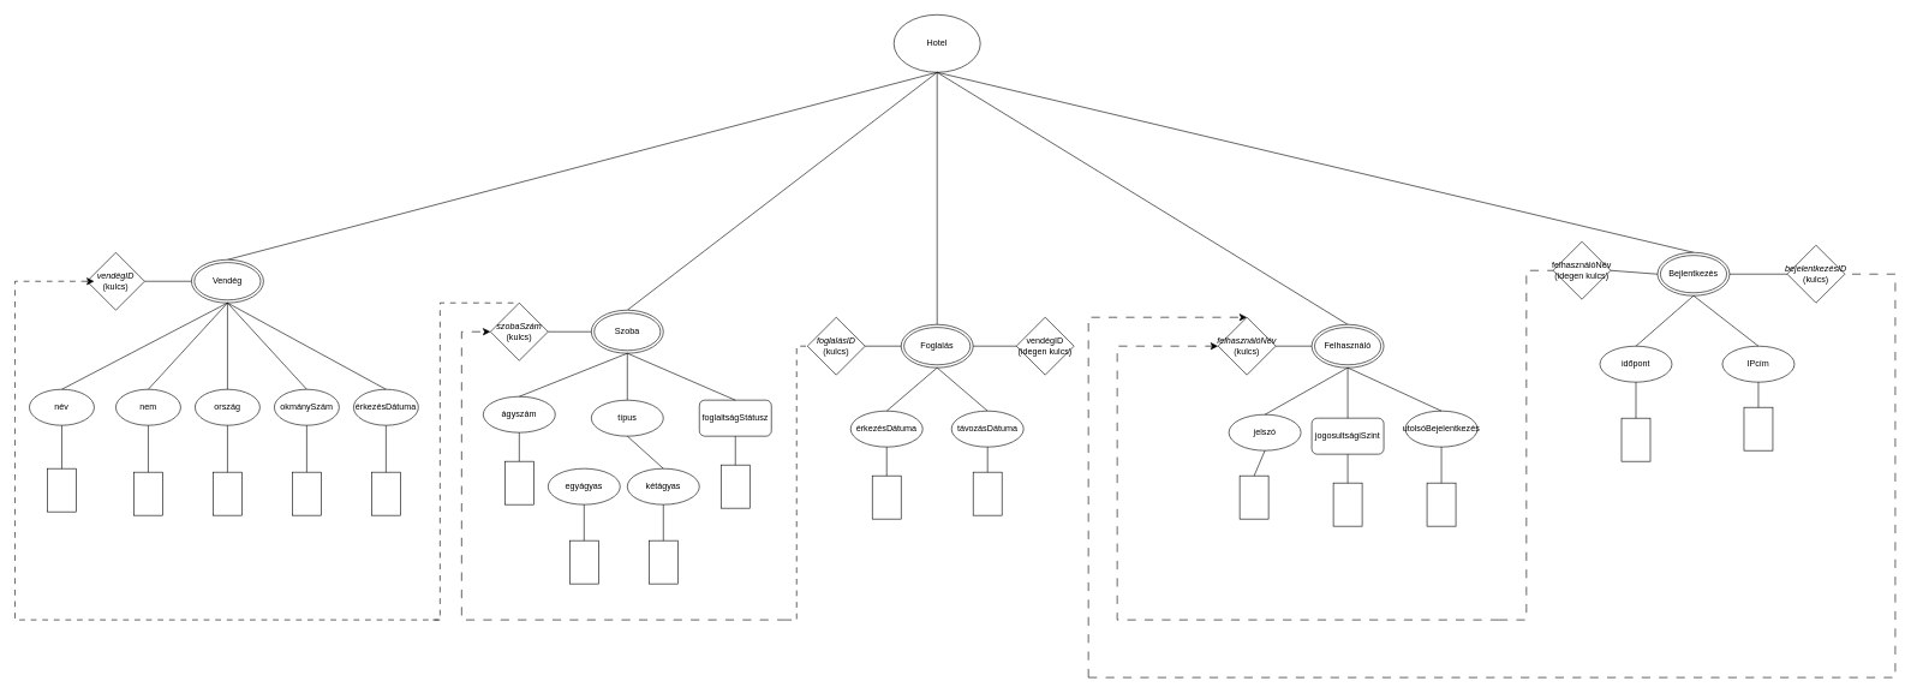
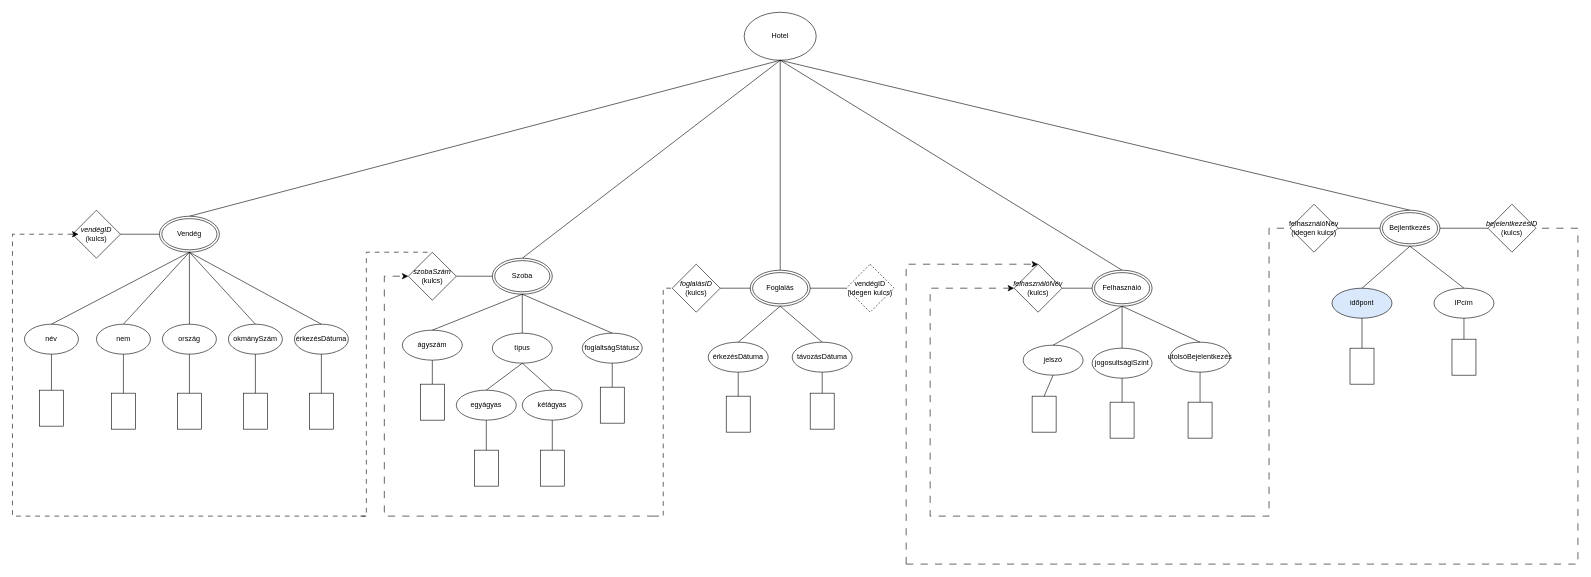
- <mxCell id="16" value="felhasználóNév (idegen kulcs)" style="rhombus;whiteSpace=wrap;html=1;" vertex="1" parent="1"><mxGeometry x="2155" y="335" width="80" height="80" as="geometry" /></mxCell>
+ <mxCell id="16" value="felhasználóNév (idegen kulcs)" style="rhombus;whiteSpace=wrap;html=1;" vertex="1" parent="1"><mxGeometry x="2150" y="340" width="80" height="80" as="geometry" /></mxCell>
- <mxCell id="59" value="vendégID (idegen kulcs)" style="rhombus;whiteSpace=wrap;html=1;" vertex="1" parent="1"><mxGeometry x="1410" y="440" width="80" height="80" as="geometry" /></mxCell>
+ <mxCell id="59" value="vendégID (idegen kulcs)" style="rhombus;whiteSpace=wrap;html=1;dashed=1;" vertex="1" parent="1"><mxGeometry x="1410" y="440" width="80" height="80" as="geometry" /></mxCell>
- <mxCell id="86" value="időpont" style="ellipse;whiteSpace=wrap;html=1;" vertex="1" parent="1"><mxGeometry x="2220" y="480" width="100" height="50" as="geometry" /></mxCell>
+ <mxCell id="86" value="időpont" style="ellipse;whiteSpace=wrap;html=1;fillColor=#dae8fc;" vertex="1" parent="1"><mxGeometry x="2220" y="480" width="100" height="50" as="geometry" /></mxCell>
- <mxCell id="40" value="foglaltságStátusz" style="whiteSpace=wrap;html=1;rounded=1;" vertex="1" parent="1"><mxGeometry x="970" y="555" width="100" height="50" as="geometry" /></mxCell>
+ <mxCell id="40" value="foglaltságStátusz" style="ellipse;whiteSpace=wrap;html=1;" vertex="1" parent="1"><mxGeometry x="970" y="555" width="100" height="50" as="geometry" /></mxCell>
- <mxCell id="72" value="jogosultságiSzint" style="whiteSpace=wrap;html=1;rounded=1;" vertex="1" parent="1"><mxGeometry x="1820" y="580" width="100" height="50" as="geometry" /></mxCell>
+ <mxCell id="72" value="jogosultságiSzint" style="ellipse;whiteSpace=wrap;html=1;" vertex="1" parent="1"><mxGeometry x="1820" y="580" width="100" height="50" as="geometry" /></mxCell>
+ <mxCell id="49" value="" style="endArrow=none;html=1;rounded=0;entryX=0.5;entryY=1;entryDx=0;entryDy=0;exitX=0.5;exitY=0;exitDx=0;exitDy=0;" edge="1" parent="1" source="42" target="41"><mxGeometry width="50" height="50" relative="1" as="geometry"><mxPoint x="940" y="610" as="sourcePoint" /><mxPoint x="990" y="560" as="targetPoint" /></mxGeometry></mxCell>
